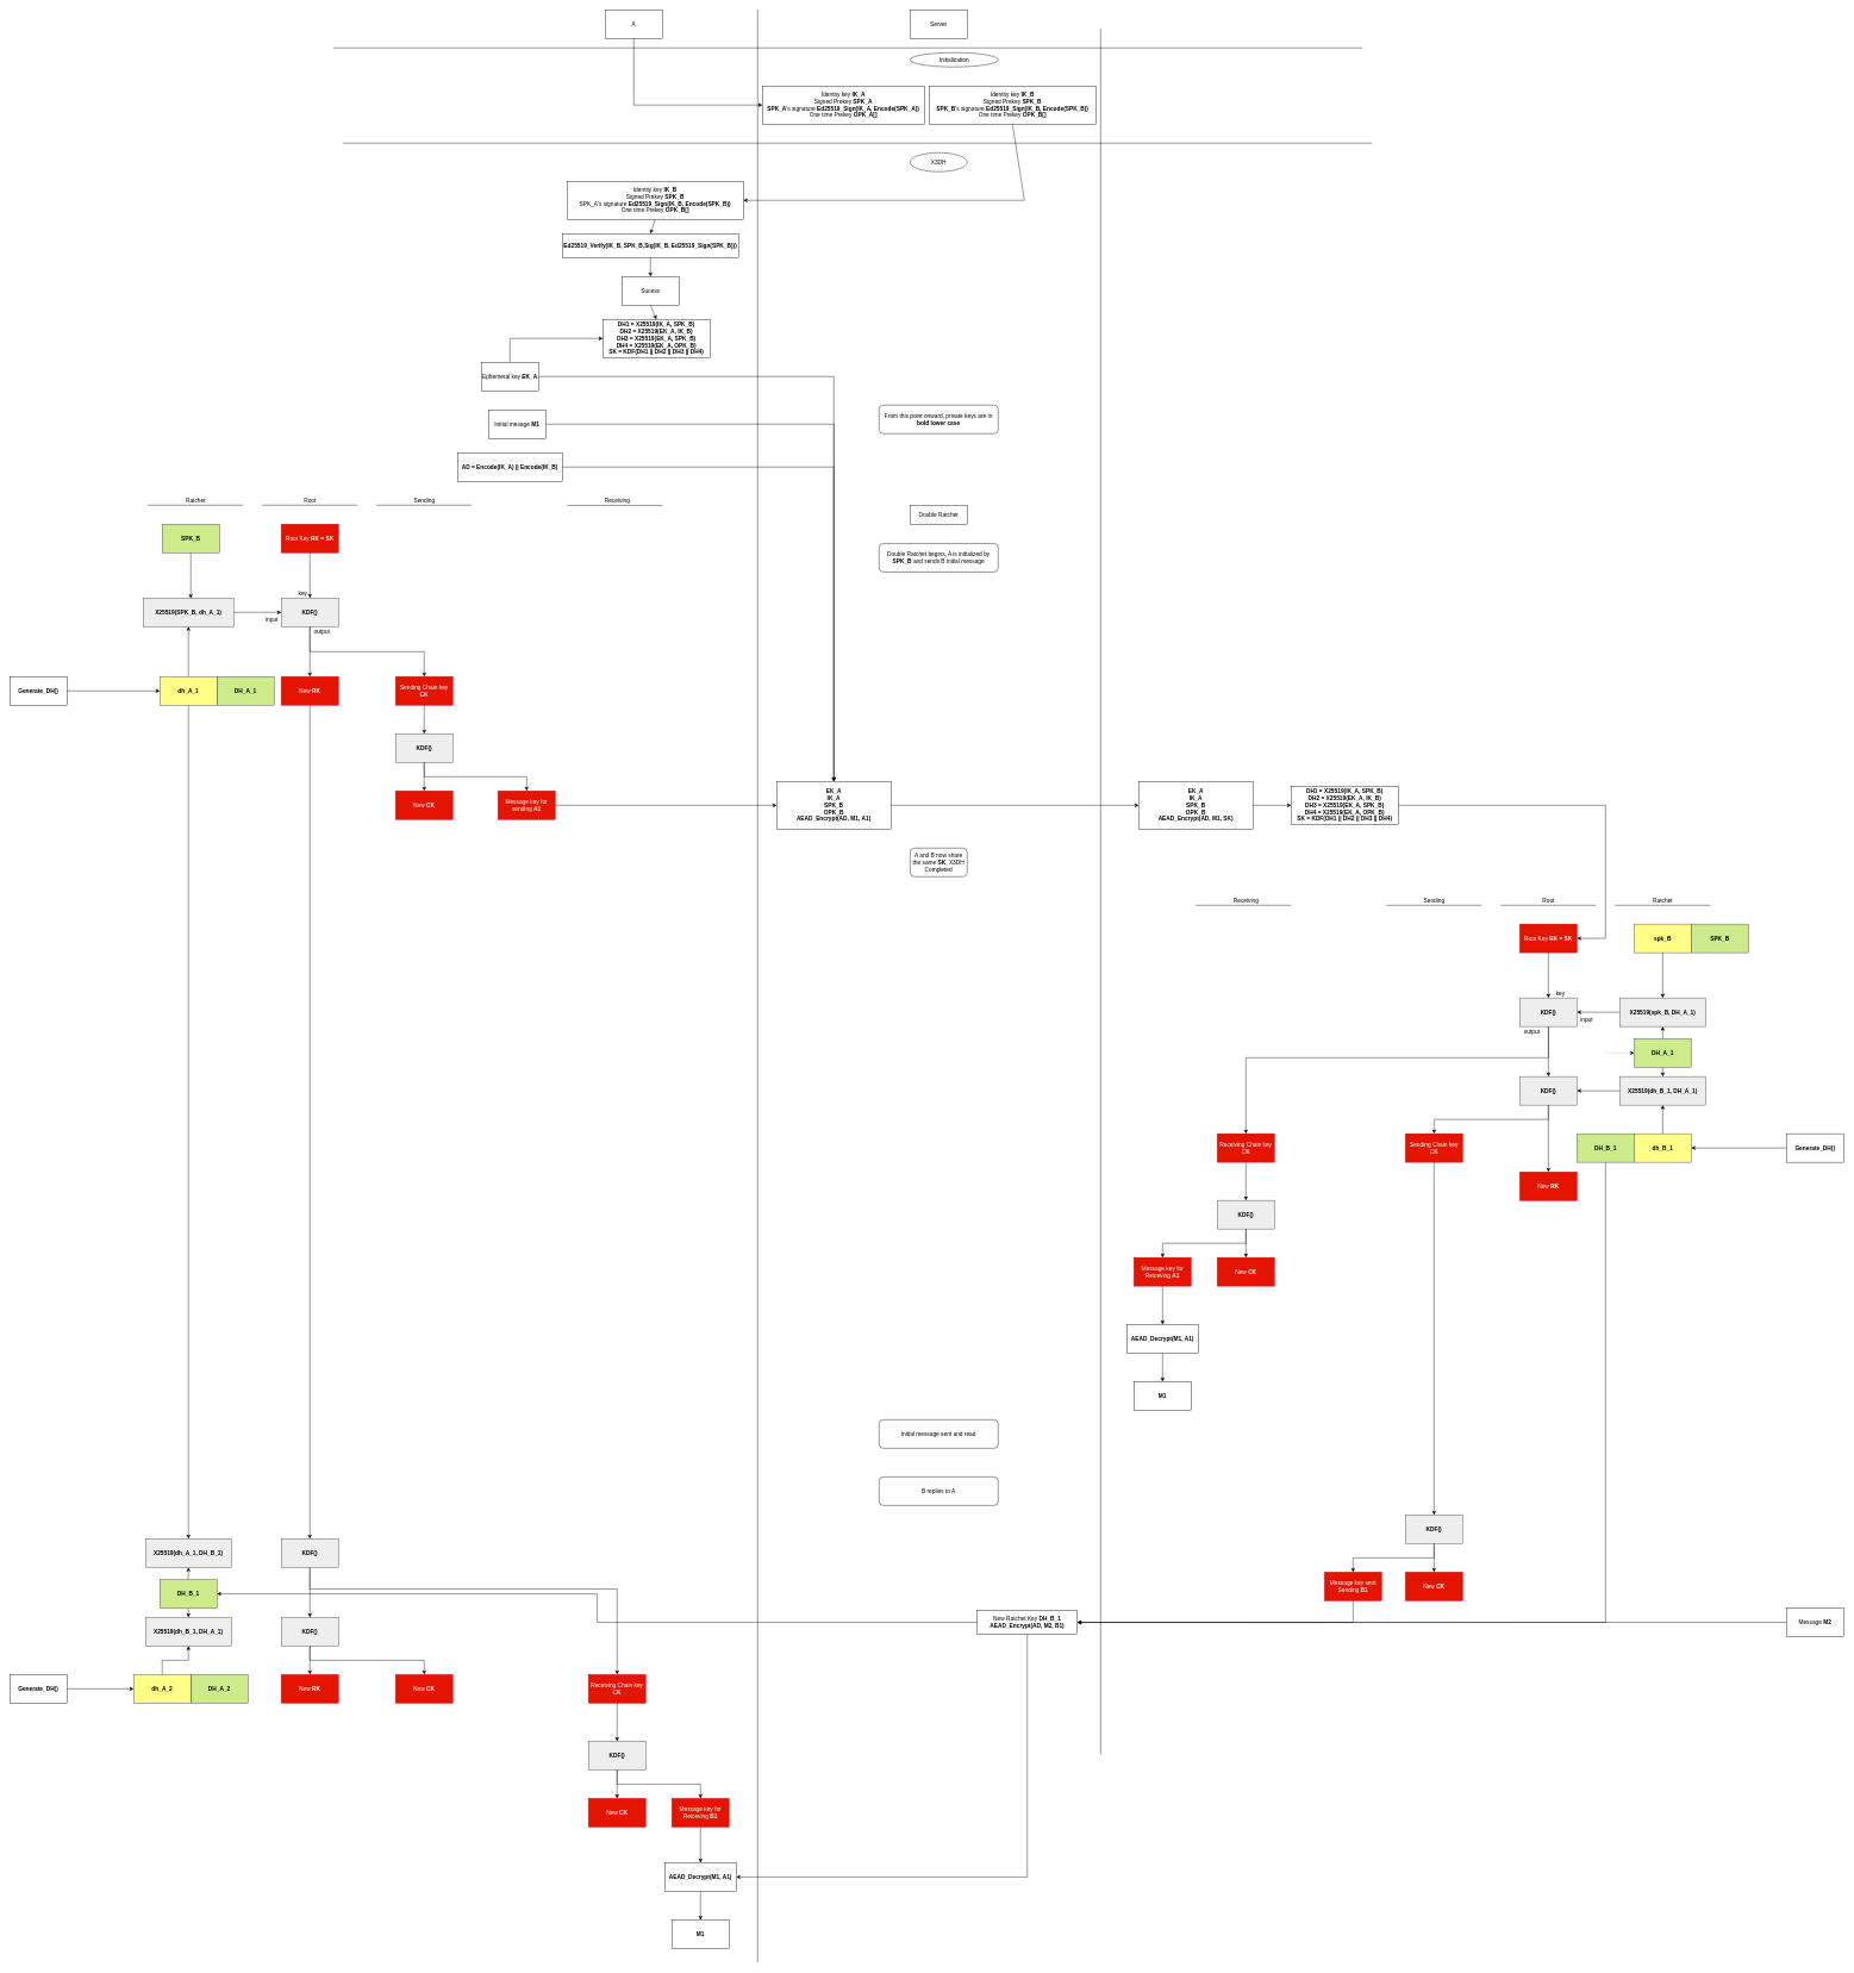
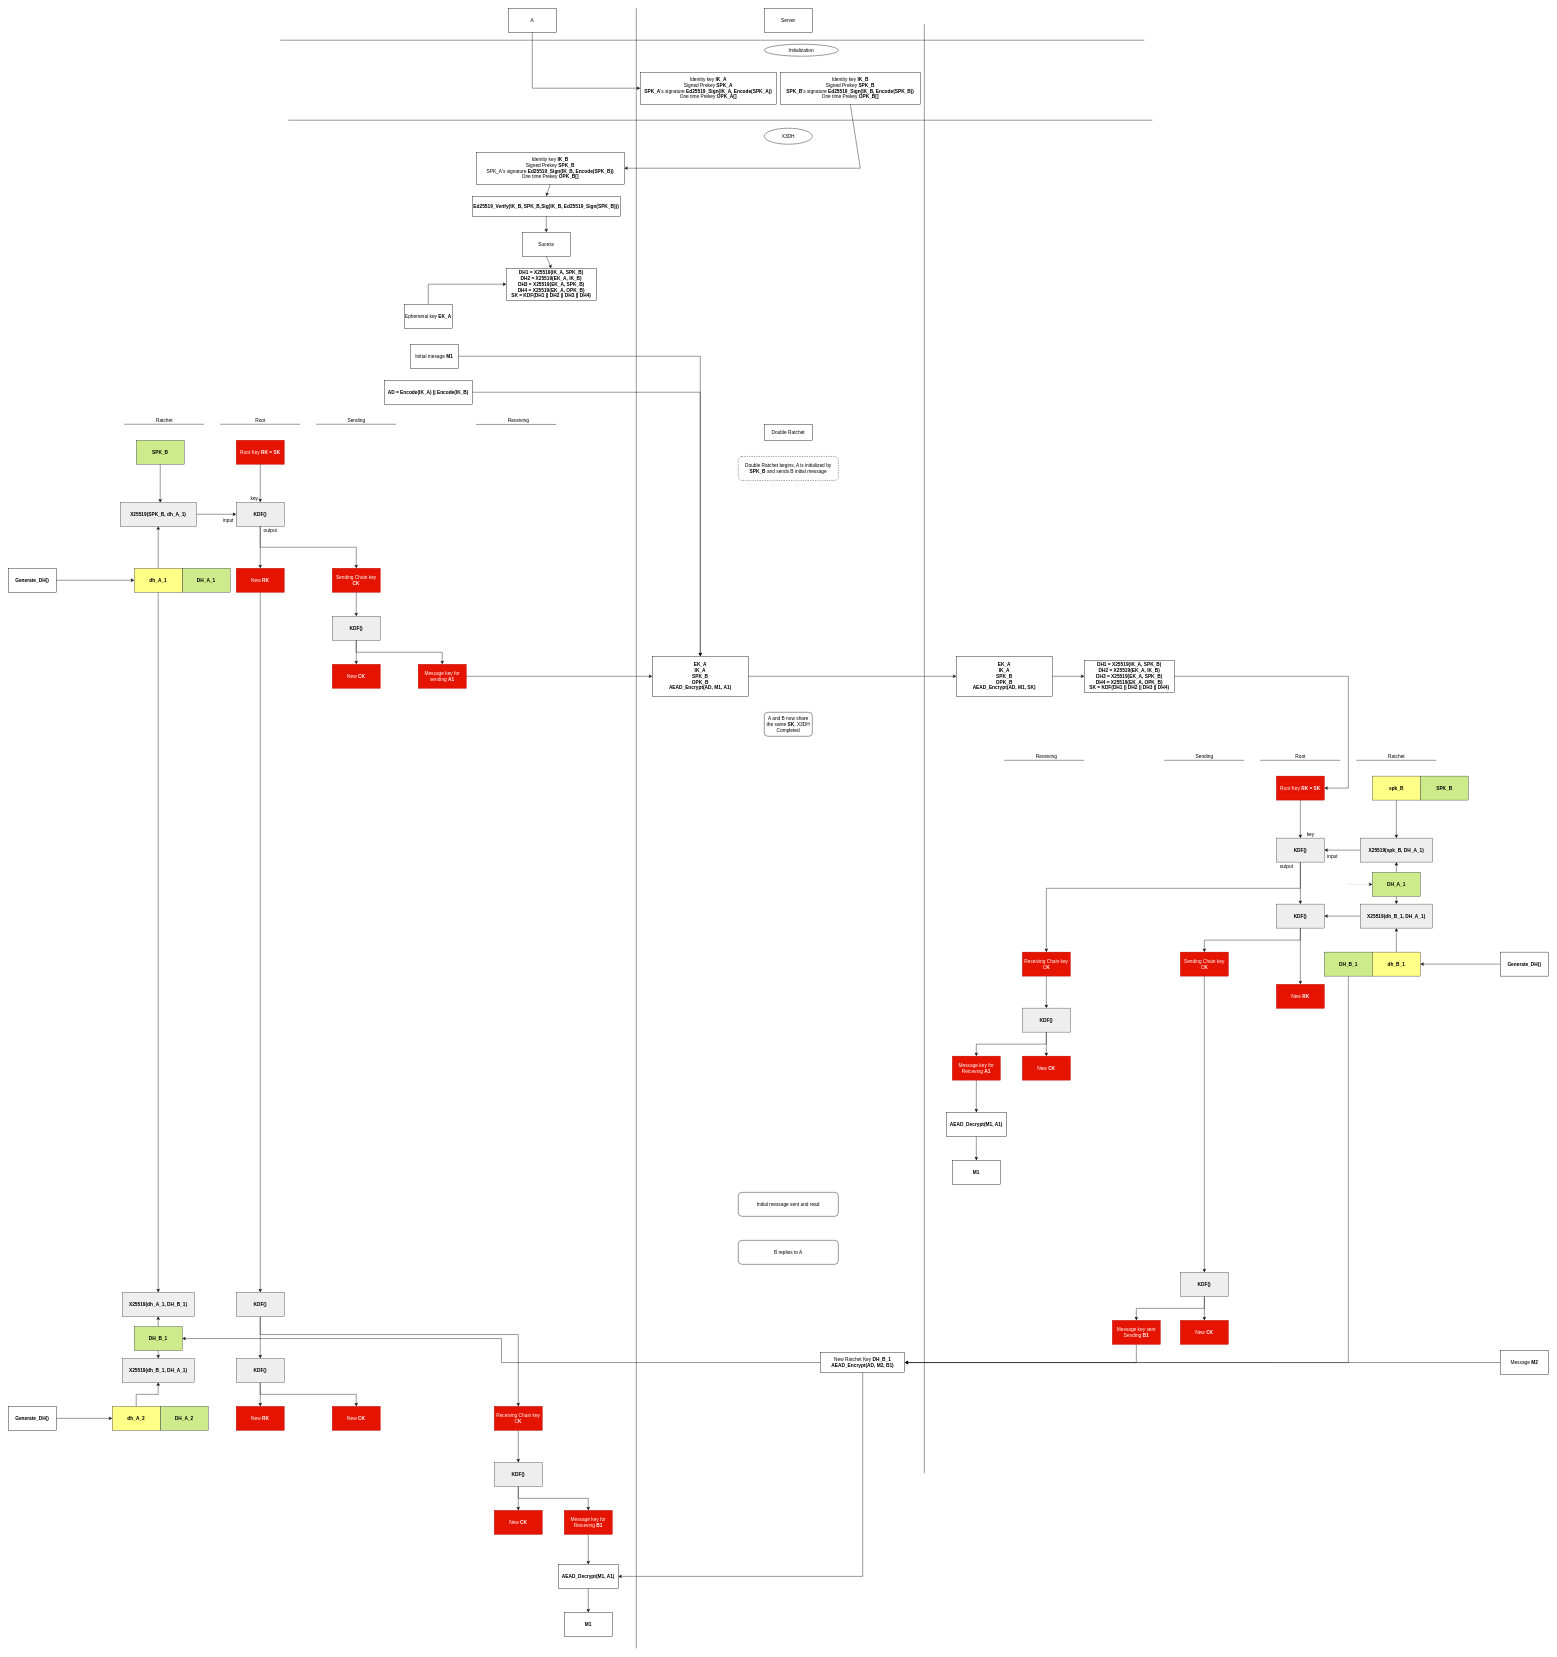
- <mxCell id="21" style="edgeStyle=orthogonalEdgeStyle;rounded=0;orthogonalLoop=1;jettySize=auto;html=1;exitX=1;exitY=0.5;exitDx=0;exitDy=0;entryX=0.5;entryY=0;entryDx=0;entryDy=0;" edge="1" parent="1" source="22" target="28"><mxGeometry relative="1" as="geometry" /></mxCell>
- <mxCell id="36" value="From this point onward, private keys are in &lt;b&gt;bold lower case&lt;/b&gt;" style="rounded=1;whiteSpace=wrap;html=1;" vertex="1" parent="1"><mxGeometry x="1845" y="850" width="250" height="60" as="geometry" /></mxCell>
- <mxCell id="106" value="Double Ratchet begins, A is initialized by &lt;b&gt;SPK_B &lt;/b&gt;and sends B initial message" style="rounded=1;whiteSpace=wrap;html=1;" vertex="1" parent="1"><mxGeometry x="1845" y="1140.48" width="250" height="60" as="geometry" /></mxCell>
+ <mxCell id="106" value="Double Ratchet begins, A is initialized by &lt;b&gt;SPK_B &lt;/b&gt;and sends B initial message" style="rounded=1;whiteSpace=wrap;html=1;dashed=1;" vertex="1" parent="1"><mxGeometry x="1845" y="1140.48" width="250" height="60" as="geometry" /></mxCell>
